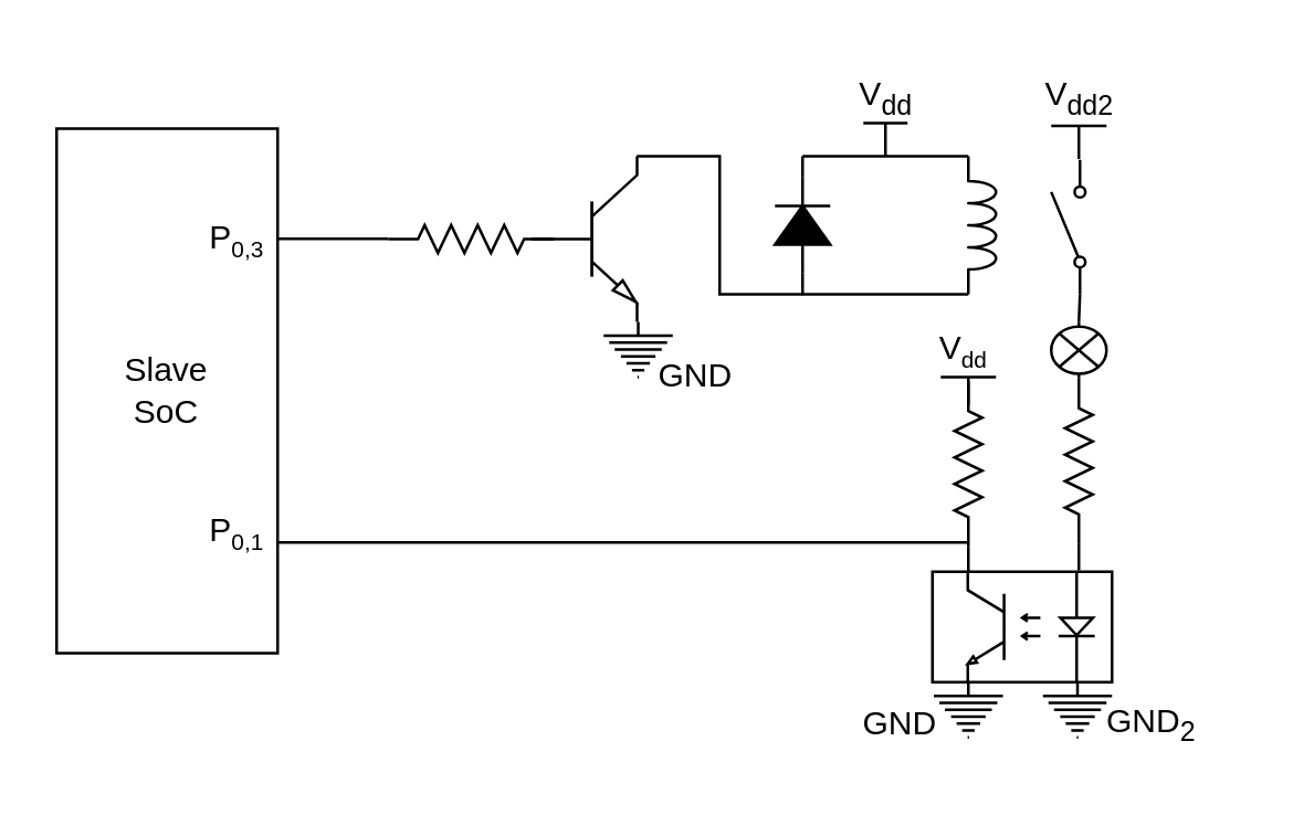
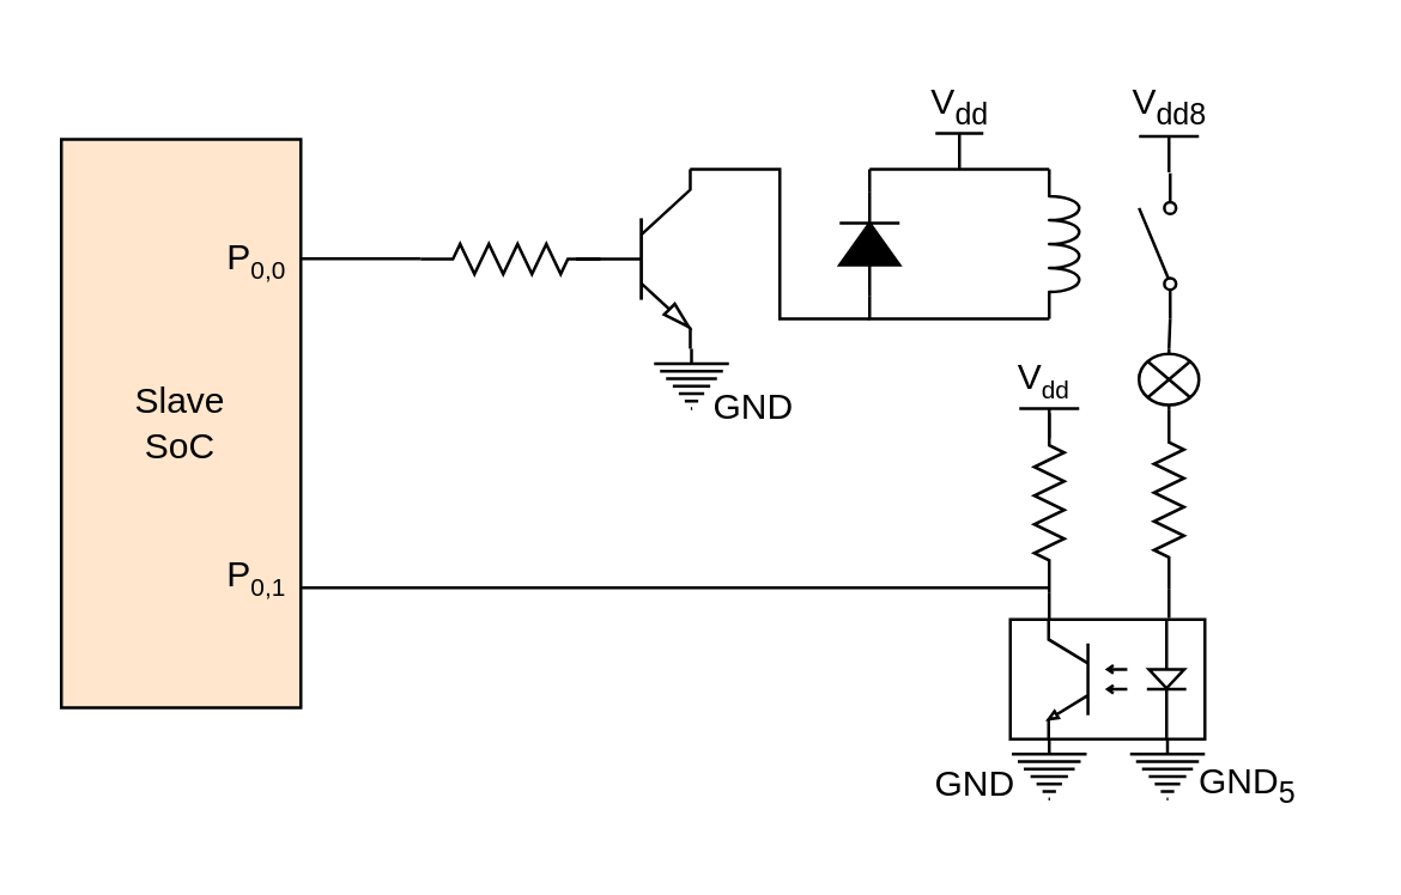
- <mxCell id="11" value="V&lt;sub&gt;dd2&lt;/sub&gt;" style="text;html=1;align=center;verticalAlign=middle;resizable=0;points=[];autosize=1;strokeColor=none;fillColor=none;" parent="1" vertex="1"><mxGeometry x="365" y="20.25" width="50" height="30" as="geometry" /></mxCell>
+ <mxCell id="11" value="V&lt;sub&gt;dd8&lt;/sub&gt;" style="text;html=1;align=center;verticalAlign=middle;resizable=0;points=[];autosize=1;strokeColor=none;fillColor=none;" parent="1" vertex="1"><mxGeometry x="365" y="20.25" width="50" height="30" as="geometry" /></mxCell>
- <mxCell id="22" value="P&lt;span style=&quot;font-size: 10px;&quot;&gt;&lt;sub&gt;0,3&lt;/sub&gt;&lt;/span&gt;" style="text;html=1;align=center;verticalAlign=middle;resizable=1;points=[];autosize=1;strokeColor=none;fillColor=none;" parent="1" vertex="1"><mxGeometry x="65" y="71" width="40" height="30" as="geometry" /></mxCell>
+ <mxCell id="22" value="P&lt;span style=&quot;font-size: 10px;&quot;&gt;&lt;sub&gt;0,0&lt;/sub&gt;&lt;/span&gt;" style="text;html=1;align=center;verticalAlign=middle;resizable=1;points=[];autosize=1;strokeColor=none;fillColor=none;" parent="1" vertex="1"><mxGeometry x="65" y="71" width="40" height="30" as="geometry" /></mxCell>
- <mxCell id="2" value="Slave&lt;div&gt;SoC&lt;/div&gt;" style="rounded=0;whiteSpace=wrap;html=1;" parent="1" vertex="1"><mxGeometry x="20" y="46" width="80" height="190" as="geometry" /></mxCell>
+ <mxCell id="2" value="Slave&lt;div&gt;SoC&lt;/div&gt;" style="rounded=0;whiteSpace=wrap;html=1;fillColor=#ffe6cc;" parent="1" vertex="1"><mxGeometry x="20" y="46" width="80" height="190" as="geometry" /></mxCell>
- <mxCell id="36" value="GND&lt;sub&gt;2&lt;/sub&gt;" style="text;html=1;align=center;verticalAlign=middle;resizable=0;points=[];autosize=1;strokeColor=none;fillColor=none;" parent="1" vertex="1"><mxGeometry x="386" y="246.5" width="60" height="30" as="geometry" /></mxCell>
+ <mxCell id="36" value="GND&lt;sub&gt;5&lt;/sub&gt;" style="text;html=1;align=center;verticalAlign=middle;resizable=0;points=[];autosize=1;strokeColor=none;fillColor=none;" parent="1" vertex="1"><mxGeometry x="386" y="246.5" width="60" height="30" as="geometry" /></mxCell>
